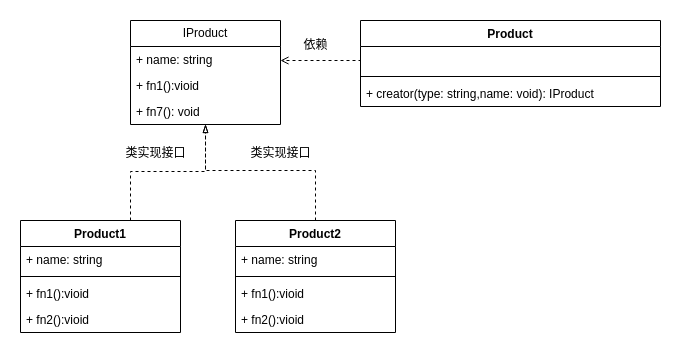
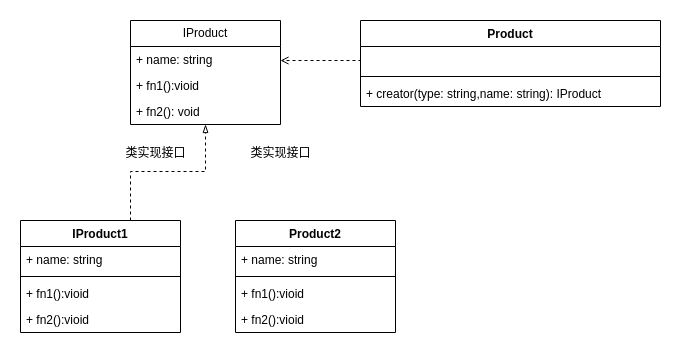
- <mxCell id="12" value="依赖" style="text;html=1;align=center;verticalAlign=middle;resizable=0;points=[];autosize=1;strokeColor=none;fillColor=none;" vertex="1" parent="2"><mxGeometry x="270" y="10" width="50" height="30" as="geometry" /></mxCell>
- <mxCell id="6" value="+ creator(type: string,name: void): IProduct" style="text;strokeColor=none;fillColor=none;align=left;verticalAlign=top;spacingLeft=4;spacingRight=4;overflow=hidden;rotatable=0;points=[[0,0.5],[1,0.5]];portConstraint=eastwest;whiteSpace=wrap;html=1;" vertex="1" parent="3"><mxGeometry y="60" width="300" height="26" as="geometry" /></mxCell>
+ <mxCell id="6" value="+ creator(type: string,name: string): IProduct" style="text;strokeColor=none;fillColor=none;align=left;verticalAlign=top;spacingLeft=4;spacingRight=4;overflow=hidden;rotatable=0;points=[[0,0.5],[1,0.5]];portConstraint=eastwest;whiteSpace=wrap;html=1;" vertex="1" parent="3"><mxGeometry y="60" width="300" height="26" as="geometry" /></mxCell>
- <mxCell id="11" value="+ fn7(): void" style="text;strokeColor=none;fillColor=none;align=left;verticalAlign=top;spacingLeft=4;spacingRight=4;overflow=hidden;rotatable=0;points=[[0,0.5],[1,0.5]];portConstraint=eastwest;whiteSpace=wrap;html=1;" vertex="1" parent="8"><mxGeometry y="78" width="150" height="26" as="geometry" /></mxCell>
+ <mxCell id="11" value="+ fn2(): void" style="text;strokeColor=none;fillColor=none;align=left;verticalAlign=top;spacingLeft=4;spacingRight=4;overflow=hidden;rotatable=0;points=[[0,0.5],[1,0.5]];portConstraint=eastwest;whiteSpace=wrap;html=1;" vertex="1" parent="8"><mxGeometry y="78" width="150" height="26" as="geometry" /></mxCell>
- <mxCell id="19" style="edgeStyle=orthogonalEdgeStyle;rounded=0;orthogonalLoop=1;jettySize=auto;html=1;exitX=0.5;exitY=0;exitDx=0;exitDy=0;dashed=1;endArrow=blockThin;endFill=0;" edge="1" parent="2" source="20" target="8"><mxGeometry relative="1" as="geometry"><Array as="points"><mxPoint x="295" y="150" /><mxPoint x="185" y="150" /></Array></mxGeometry></mxCell>
- <mxCell id="14" value="Product1" style="swimlane;fontStyle=1;align=center;verticalAlign=top;childLayout=stackLayout;horizontal=1;startSize=26;horizontalStack=0;resizeParent=1;resizeParentMax=0;resizeLast=0;collapsible=1;marginBottom=0;whiteSpace=wrap;html=1;" vertex="1" parent="2"><mxGeometry y="200" width="160" height="112" as="geometry" /></mxCell>
+ <mxCell id="14" value="IProduct1" style="swimlane;fontStyle=1;align=center;verticalAlign=top;childLayout=stackLayout;horizontal=1;startSize=26;horizontalStack=0;resizeParent=1;resizeParentMax=0;resizeLast=0;collapsible=1;marginBottom=0;whiteSpace=wrap;html=1;" vertex="1" parent="2"><mxGeometry y="200" width="160" height="112" as="geometry" /></mxCell>
